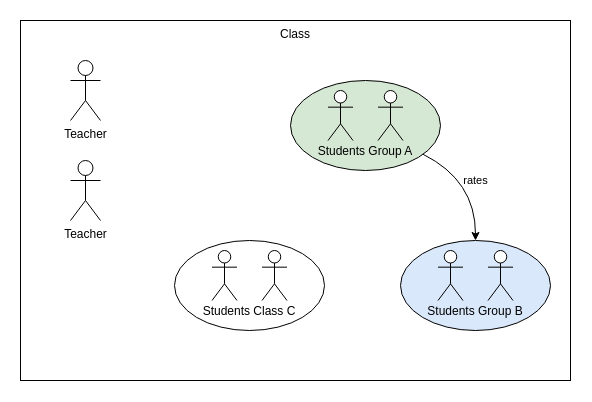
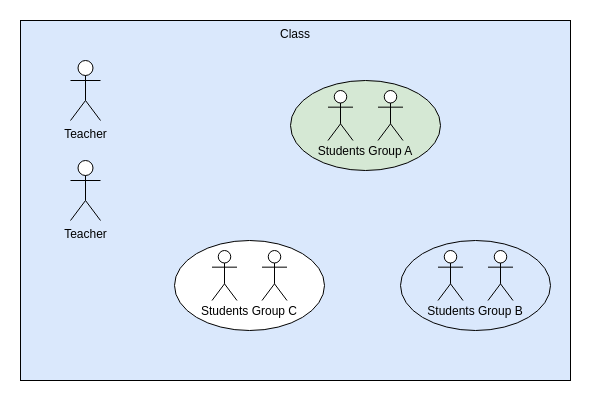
- <mxCell id="17" value="rates" style="endArrow=classic;html=1;curved=1;" edge="1" parent="1" source="10" target="14"><mxGeometry width="50" height="50" relative="1" as="geometry"><mxPoint x="150" y="210" as="sourcePoint" /><mxPoint x="200" y="160" as="targetPoint" /><Array as="points"><mxPoint x="475" y="180" /></Array></mxGeometry></mxCell>
- <mxCell id="2" value="Class" style="rounded=0;whiteSpace=wrap;html=1;verticalAlign=top;" vertex="1" parent="1"><mxGeometry x="20" y="20" width="550" height="360" as="geometry" /></mxCell>
+ <mxCell id="2" value="Class" style="rounded=0;whiteSpace=wrap;html=1;verticalAlign=top;fillColor=#dae8fc;" vertex="1" parent="1"><mxGeometry x="20" y="20" width="550" height="360" as="geometry" /></mxCell>
- <mxCell id="6" value="Students Class C" style="ellipse;whiteSpace=wrap;html=1;verticalAlign=bottom;spacingBottom=10;" vertex="1" parent="5"><mxGeometry width="150" height="90" as="geometry" /></mxCell>
+ <mxCell id="6" value="Students Group C" style="ellipse;whiteSpace=wrap;html=1;verticalAlign=bottom;spacingBottom=10;" vertex="1" parent="5"><mxGeometry width="150" height="90" as="geometry" /></mxCell>
